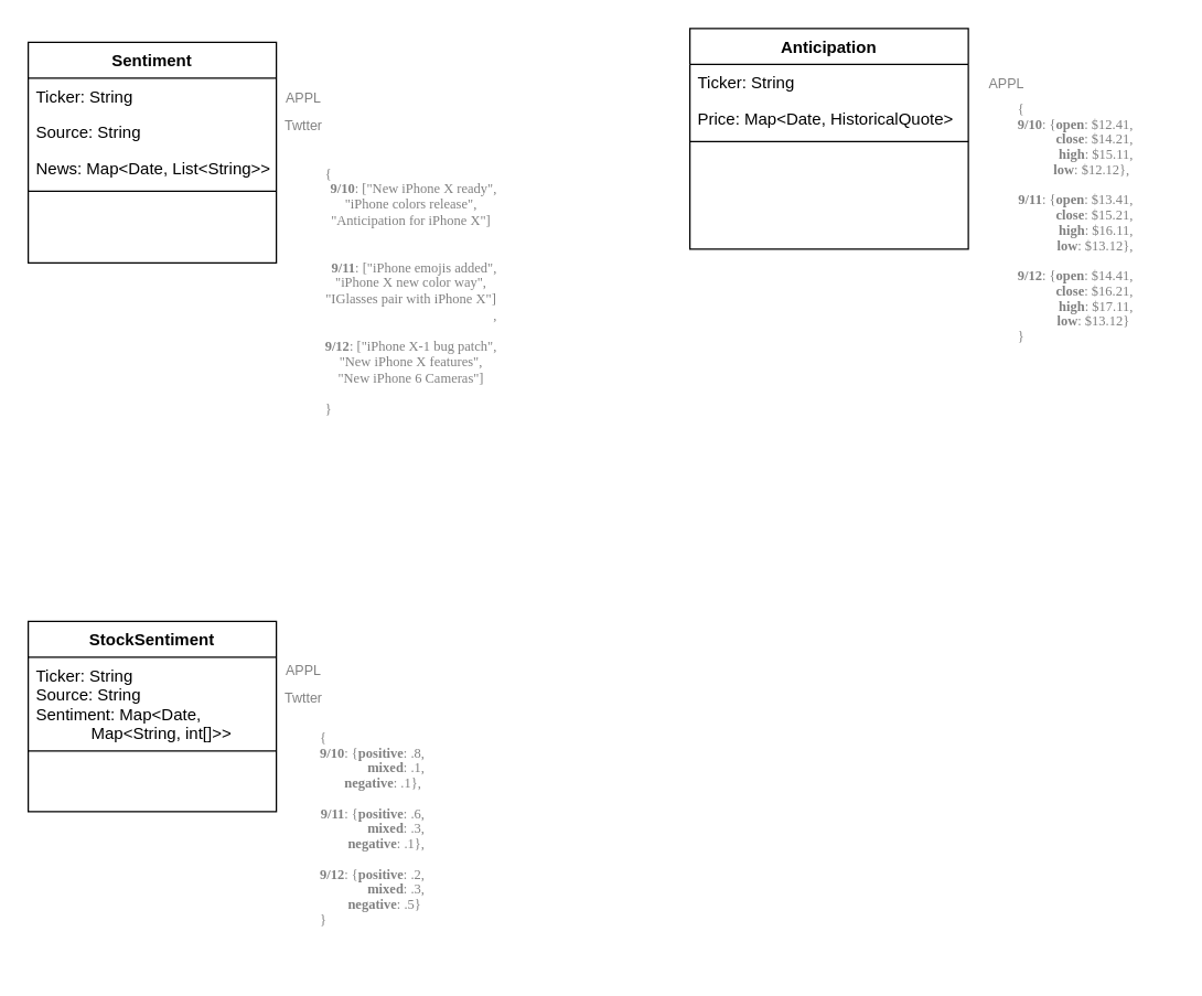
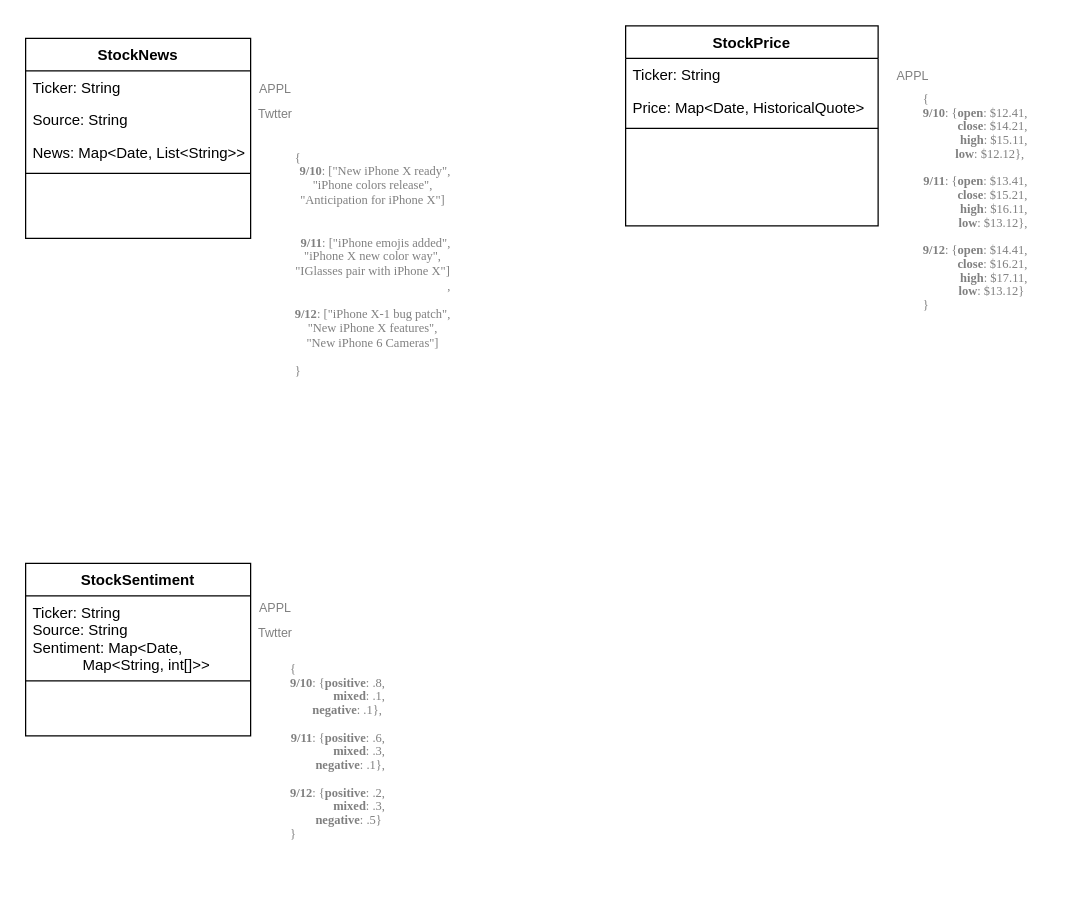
- <mxCell id="10" value="Anticipation" style="swimlane;fontStyle=1;align=center;verticalAlign=top;childLayout=stackLayout;horizontal=1;startSize=26;horizontalStack=0;resizeParent=1;resizeLast=0;collapsible=1;marginBottom=0;rounded=0;shadow=0;strokeWidth=1;" parent="1" vertex="1"><mxGeometry x="500" y="20" width="202" height="160" as="geometry"><mxRectangle x="550" y="140" width="160" height="26" as="alternateBounds" /></mxGeometry></mxCell>
+ <mxCell id="10" value="StockPrice" style="swimlane;fontStyle=1;align=center;verticalAlign=top;childLayout=stackLayout;horizontal=1;startSize=26;horizontalStack=0;resizeParent=1;resizeLast=0;collapsible=1;marginBottom=0;rounded=0;shadow=0;strokeWidth=1;" parent="1" vertex="1"><mxGeometry x="500" y="20" width="202" height="160" as="geometry"><mxRectangle x="550" y="140" width="160" height="26" as="alternateBounds" /></mxGeometry></mxCell>
- <mxCell id="2" value="Sentiment" style="swimlane;fontStyle=1;align=center;verticalAlign=top;childLayout=stackLayout;horizontal=1;startSize=26;horizontalStack=0;resizeParent=1;resizeLast=0;collapsible=1;marginBottom=0;rounded=0;shadow=0;strokeWidth=1;" parent="1" vertex="1"><mxGeometry x="20" y="30" width="180" height="160" as="geometry"><mxRectangle x="230" y="140" width="160" height="26" as="alternateBounds" /></mxGeometry></mxCell>
+ <mxCell id="2" value="StockNews" style="swimlane;fontStyle=1;align=center;verticalAlign=top;childLayout=stackLayout;horizontal=1;startSize=26;horizontalStack=0;resizeParent=1;resizeLast=0;collapsible=1;marginBottom=0;rounded=0;shadow=0;strokeWidth=1;" parent="1" vertex="1"><mxGeometry x="20" y="30" width="180" height="160" as="geometry"><mxRectangle x="230" y="140" width="160" height="26" as="alternateBounds" /></mxGeometry></mxCell>
